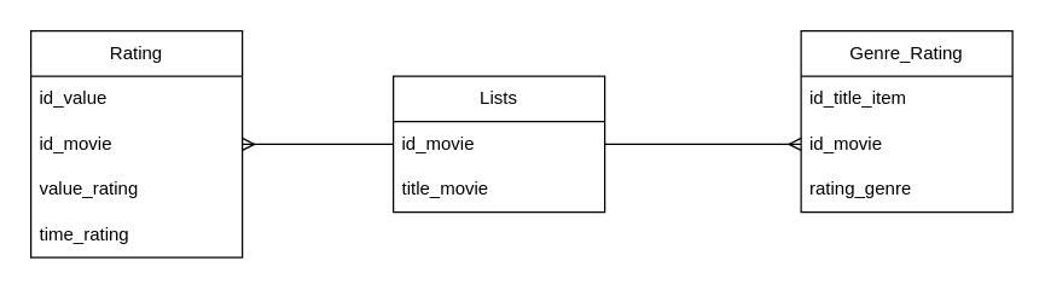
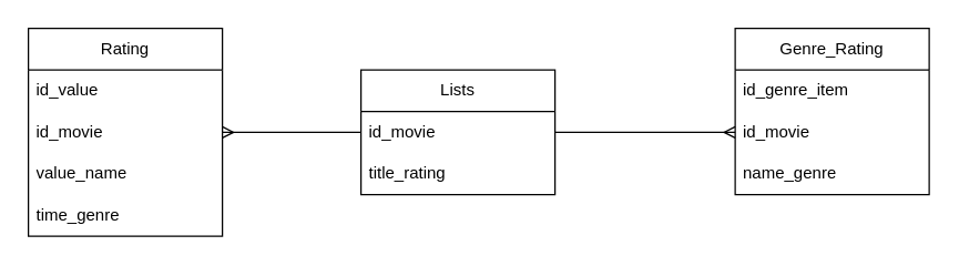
- <mxCell id="6" value="id_title_item" style="text;strokeColor=none;fillColor=none;align=left;verticalAlign=middle;spacingLeft=4;spacingRight=4;overflow=hidden;points=[[0,0.5],[1,0.5]];portConstraint=eastwest;rotatable=0;whiteSpace=wrap;html=1;" vertex="1" parent="5"><mxGeometry y="30" width="140" height="30" as="geometry" /></mxCell>
+ <mxCell id="6" value="id_genre_item" style="text;strokeColor=none;fillColor=none;align=left;verticalAlign=middle;spacingLeft=4;spacingRight=4;overflow=hidden;points=[[0,0.5],[1,0.5]];portConstraint=eastwest;rotatable=0;whiteSpace=wrap;html=1;" vertex="1" parent="5"><mxGeometry y="30" width="140" height="30" as="geometry" /></mxCell>
- <mxCell id="13" value="value_rating" style="text;strokeColor=none;fillColor=none;align=left;verticalAlign=middle;spacingLeft=4;spacingRight=4;overflow=hidden;points=[[0,0.5],[1,0.5]];portConstraint=eastwest;rotatable=0;whiteSpace=wrap;html=1;" vertex="1" parent="10"><mxGeometry y="90" width="140" height="30" as="geometry" /></mxCell>
+ <mxCell id="13" value="value_name" style="text;strokeColor=none;fillColor=none;align=left;verticalAlign=middle;spacingLeft=4;spacingRight=4;overflow=hidden;points=[[0,0.5],[1,0.5]];portConstraint=eastwest;rotatable=0;whiteSpace=wrap;html=1;" vertex="1" parent="10"><mxGeometry y="90" width="140" height="30" as="geometry" /></mxCell>
- <mxCell id="4" value="title_movie" style="text;strokeColor=none;fillColor=none;align=left;verticalAlign=middle;spacingLeft=4;spacingRight=4;overflow=hidden;points=[[0,0.5],[1,0.5]];portConstraint=eastwest;rotatable=0;whiteSpace=wrap;html=1;" vertex="1" parent="2"><mxGeometry y="60" width="140" height="30" as="geometry" /></mxCell>
+ <mxCell id="4" value="title_rating" style="text;strokeColor=none;fillColor=none;align=left;verticalAlign=middle;spacingLeft=4;spacingRight=4;overflow=hidden;points=[[0,0.5],[1,0.5]];portConstraint=eastwest;rotatable=0;whiteSpace=wrap;html=1;" vertex="1" parent="2"><mxGeometry y="60" width="140" height="30" as="geometry" /></mxCell>
- <mxCell id="8" value="rating_genre" style="text;strokeColor=none;fillColor=none;align=left;verticalAlign=middle;spacingLeft=4;spacingRight=4;overflow=hidden;points=[[0,0.5],[1,0.5]];portConstraint=eastwest;rotatable=0;whiteSpace=wrap;html=1;" vertex="1" parent="5"><mxGeometry y="90" width="140" height="30" as="geometry" /></mxCell>
+ <mxCell id="8" value="name_genre" style="text;strokeColor=none;fillColor=none;align=left;verticalAlign=middle;spacingLeft=4;spacingRight=4;overflow=hidden;points=[[0,0.5],[1,0.5]];portConstraint=eastwest;rotatable=0;whiteSpace=wrap;html=1;" vertex="1" parent="5"><mxGeometry y="90" width="140" height="30" as="geometry" /></mxCell>
- <mxCell id="14" value="time_rating" style="text;strokeColor=none;fillColor=none;align=left;verticalAlign=middle;spacingLeft=4;spacingRight=4;overflow=hidden;points=[[0,0.5],[1,0.5]];portConstraint=eastwest;rotatable=0;whiteSpace=wrap;html=1;" vertex="1" parent="10"><mxGeometry y="120" width="140" height="30" as="geometry" /></mxCell>
+ <mxCell id="14" value="time_genre" style="text;strokeColor=none;fillColor=none;align=left;verticalAlign=middle;spacingLeft=4;spacingRight=4;overflow=hidden;points=[[0,0.5],[1,0.5]];portConstraint=eastwest;rotatable=0;whiteSpace=wrap;html=1;" vertex="1" parent="10"><mxGeometry y="120" width="140" height="30" as="geometry" /></mxCell>
